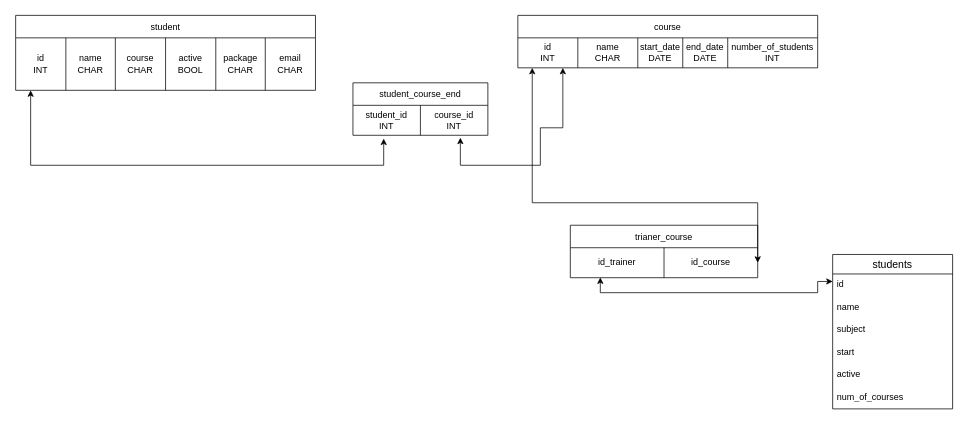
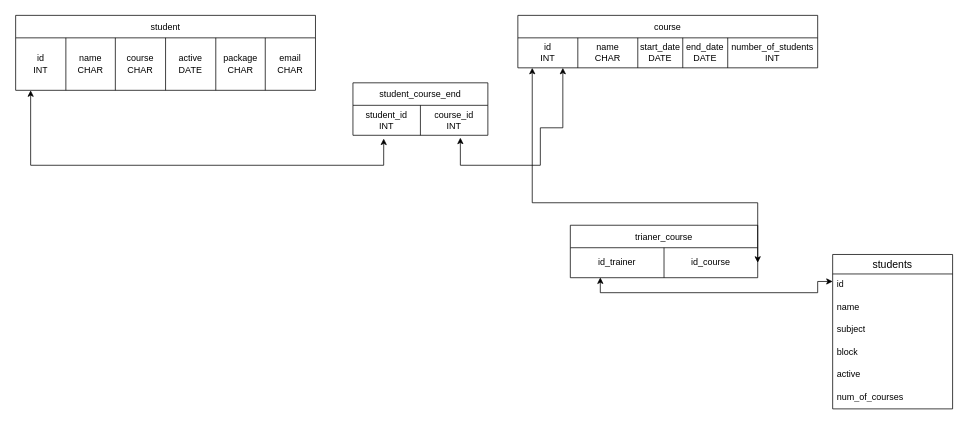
- <mxCell id="14" value="active&lt;div&gt;BOOL&lt;/div&gt;" style="shape=partialRectangle;html=1;whiteSpace=wrap;connectable=0;strokeColor=inherit;overflow=hidden;fillColor=none;top=0;left=0;bottom=0;right=0;pointerEvents=1;" vertex="1" parent="10"><mxGeometry x="200" width="67" height="70" as="geometry"><mxRectangle width="67" height="70" as="alternateBounds" /></mxGeometry></mxCell>
+ <mxCell id="14" value="active&lt;div&gt;DATE&lt;/div&gt;" style="shape=partialRectangle;html=1;whiteSpace=wrap;connectable=0;strokeColor=inherit;overflow=hidden;fillColor=none;top=0;left=0;bottom=0;right=0;pointerEvents=1;" vertex="1" parent="10"><mxGeometry x="200" width="67" height="70" as="geometry"><mxRectangle width="67" height="70" as="alternateBounds" /></mxGeometry></mxCell>
- <mxCell id="6" value="start" style="text;strokeColor=none;fillColor=none;spacingLeft=4;spacingRight=4;overflow=hidden;rotatable=0;points=[[0,0.5],[1,0.5]];portConstraint=eastwest;fontSize=12;whiteSpace=wrap;html=1;" vertex="1" parent="2"><mxGeometry y="116" width="160" height="30" as="geometry" /></mxCell>
+ <mxCell id="6" value="block" style="text;strokeColor=none;fillColor=none;spacingLeft=4;spacingRight=4;overflow=hidden;rotatable=0;points=[[0,0.5],[1,0.5]];portConstraint=eastwest;fontSize=12;whiteSpace=wrap;html=1;" vertex="1" parent="2"><mxGeometry y="116" width="160" height="30" as="geometry" /></mxCell>
